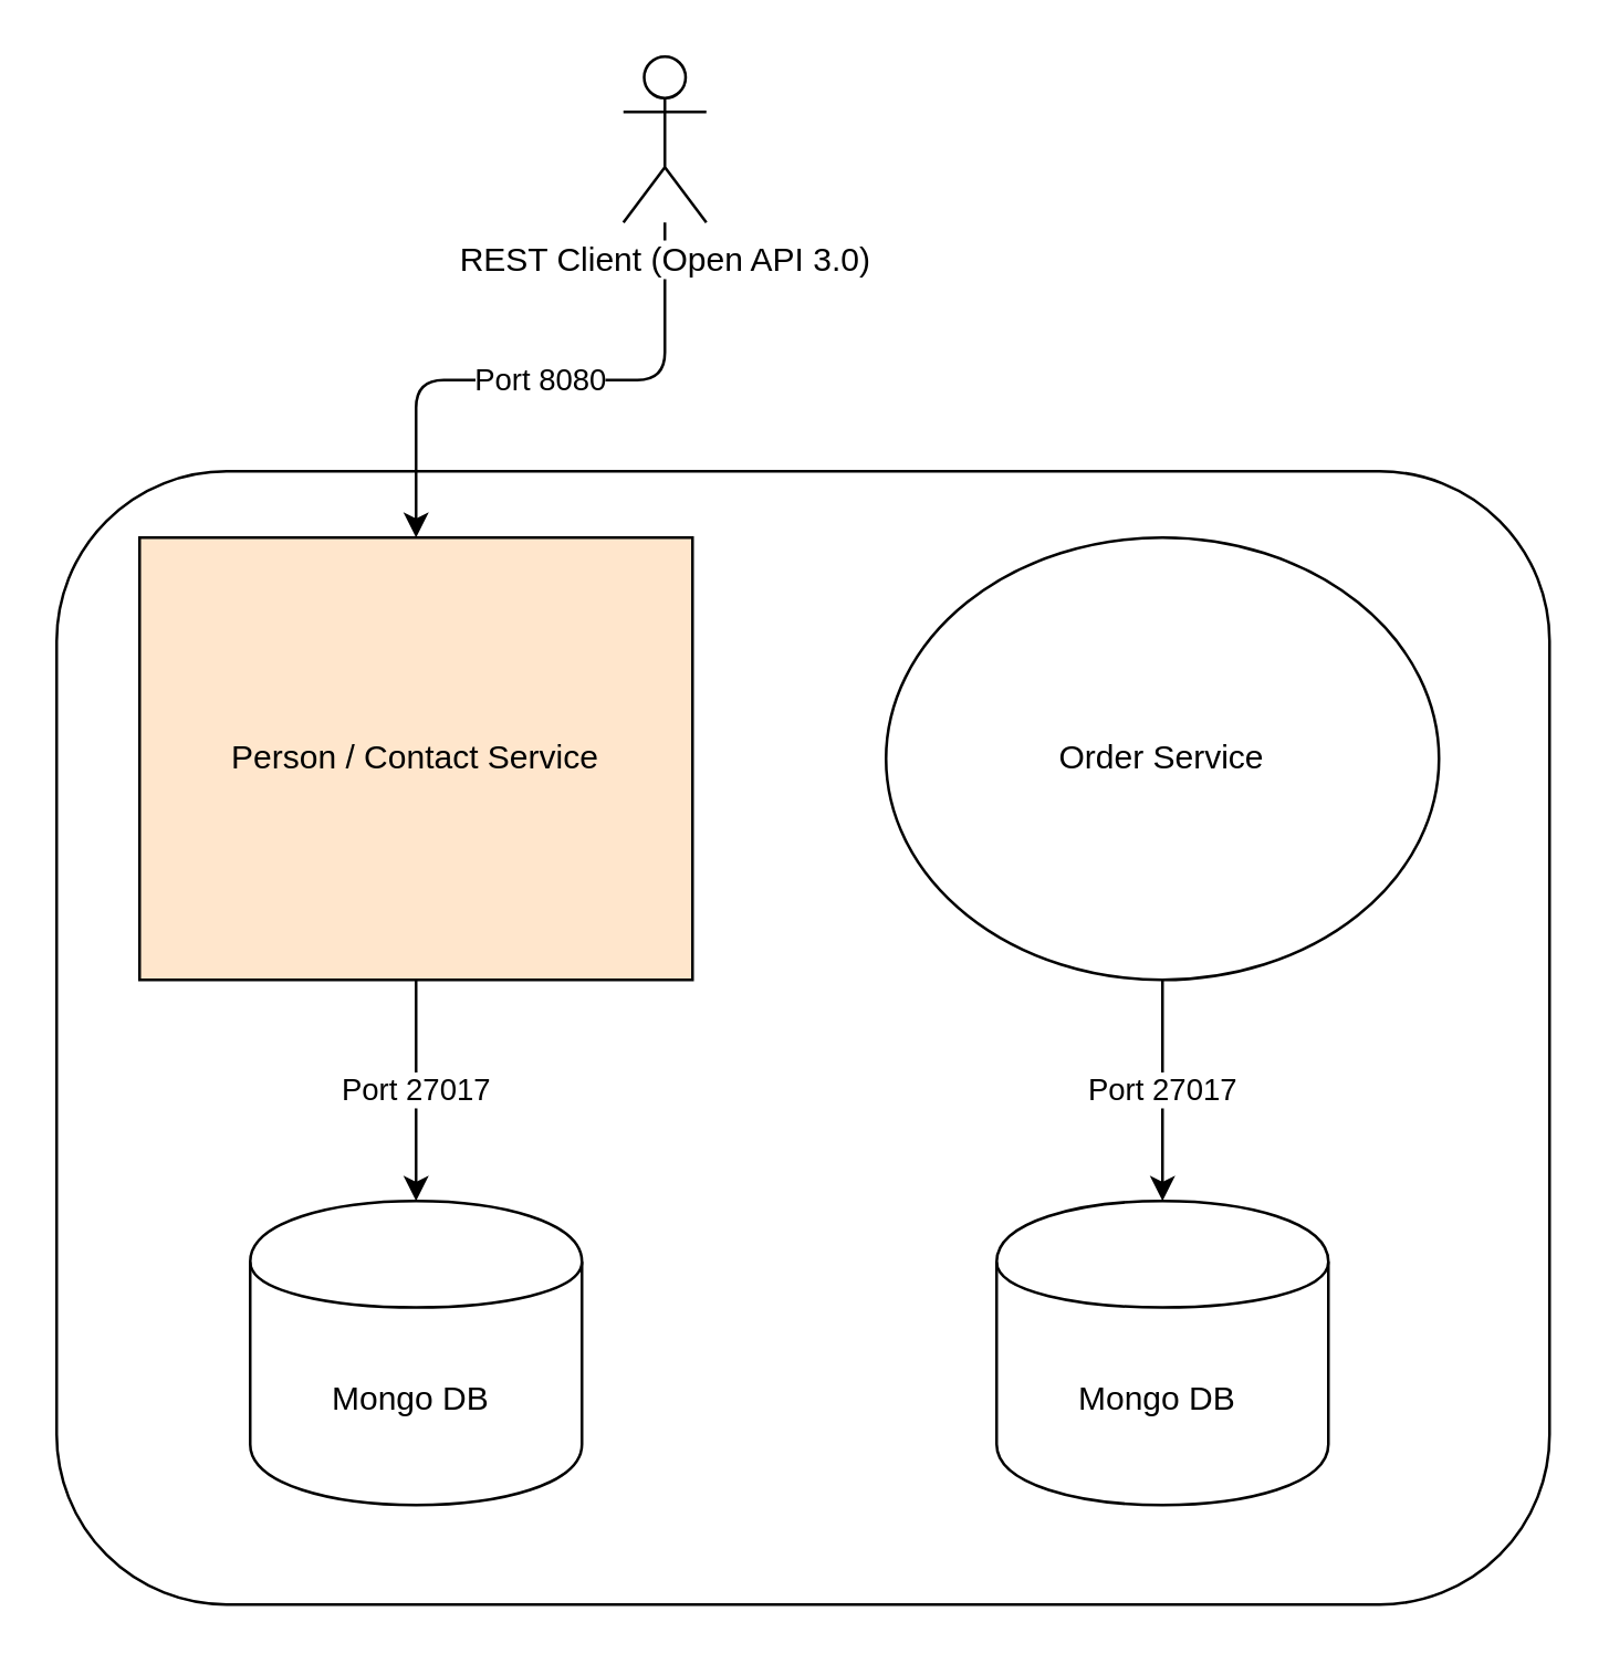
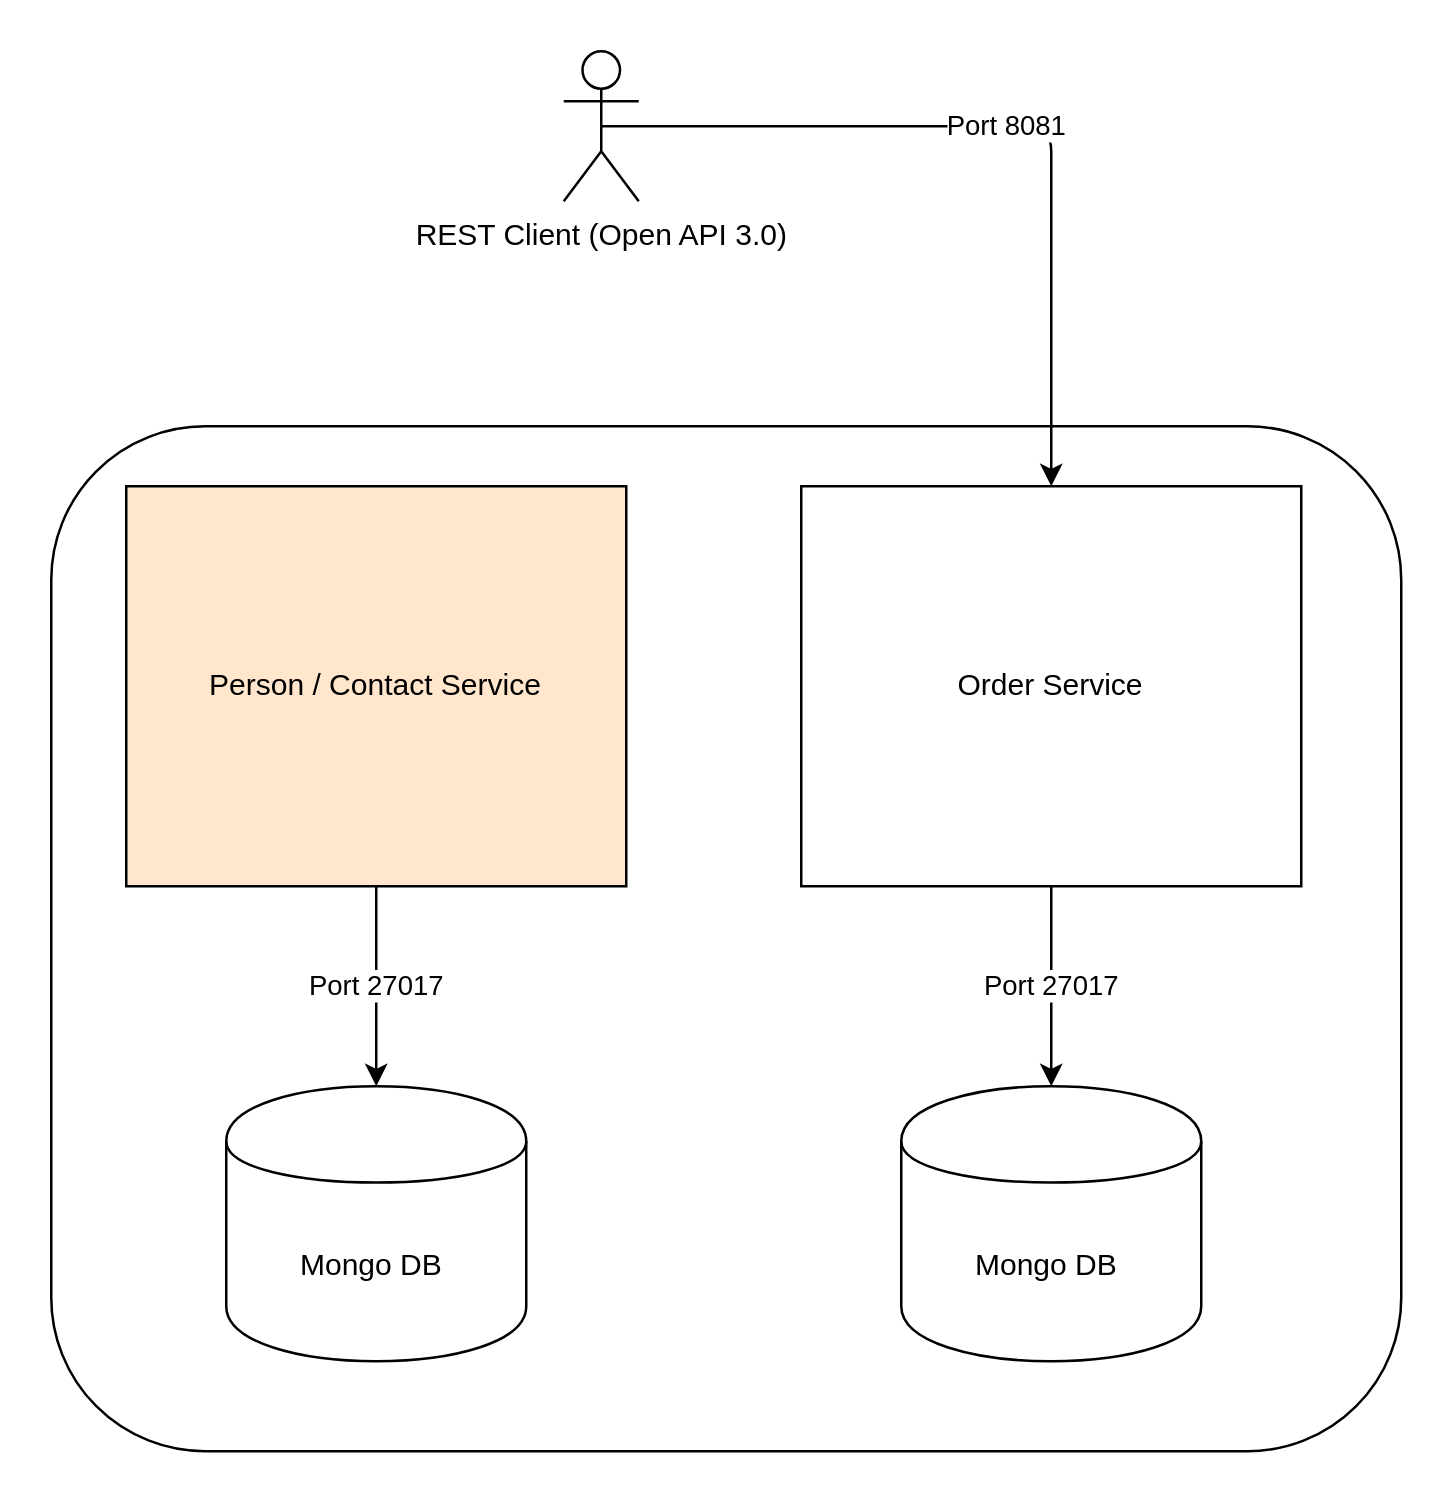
+ <mxCell id="7" value="Port 8081" style="edgeStyle=none;html=1;exitX=0.5;exitY=0.5;exitDx=0;exitDy=0;exitPerimeter=0;entryX=0.5;entryY=0;entryDx=0;entryDy=0;" parent="1" source="8" target="10" edge="1"><mxGeometry relative="1" as="geometry"><Array as="points"><mxPoint x="420" y="50" /></Array></mxGeometry></mxCell>
- <mxCell id="6" value="Port 8080" style="edgeStyle=orthogonalEdgeStyle;rounded=1;orthogonalLoop=1;jettySize=auto;html=1;" parent="1" source="8" target="4" edge="1"><mxGeometry relative="1" as="geometry" /></mxCell>
- <mxCell id="10" value="Order Service" style="ellipse;whiteSpace=wrap;html=1;" parent="1" vertex="1"><mxGeometry x="320" y="194" width="200" height="160" as="geometry" /></mxCell>
+ <mxCell id="10" value="Order Service" style="rounded=0;whiteSpace=wrap;html=1;" parent="1" vertex="1"><mxGeometry x="320" y="194" width="200" height="160" as="geometry" /></mxCell>
